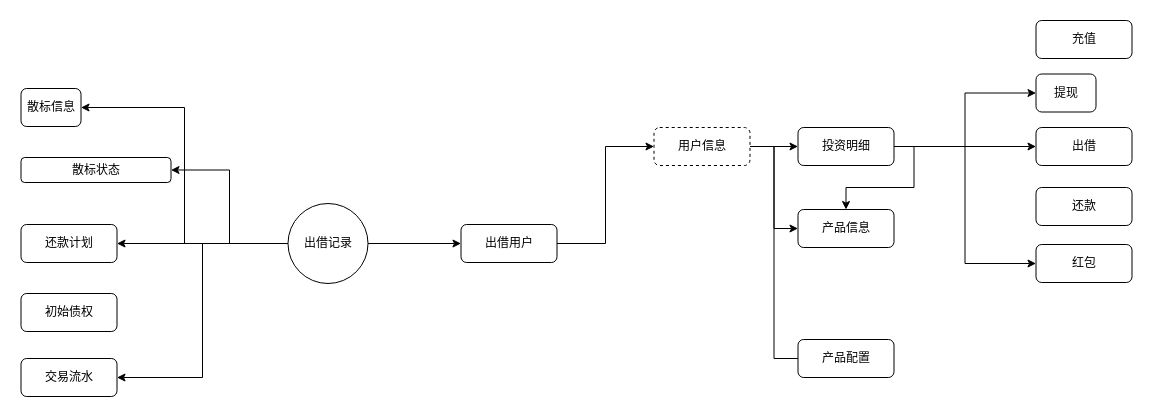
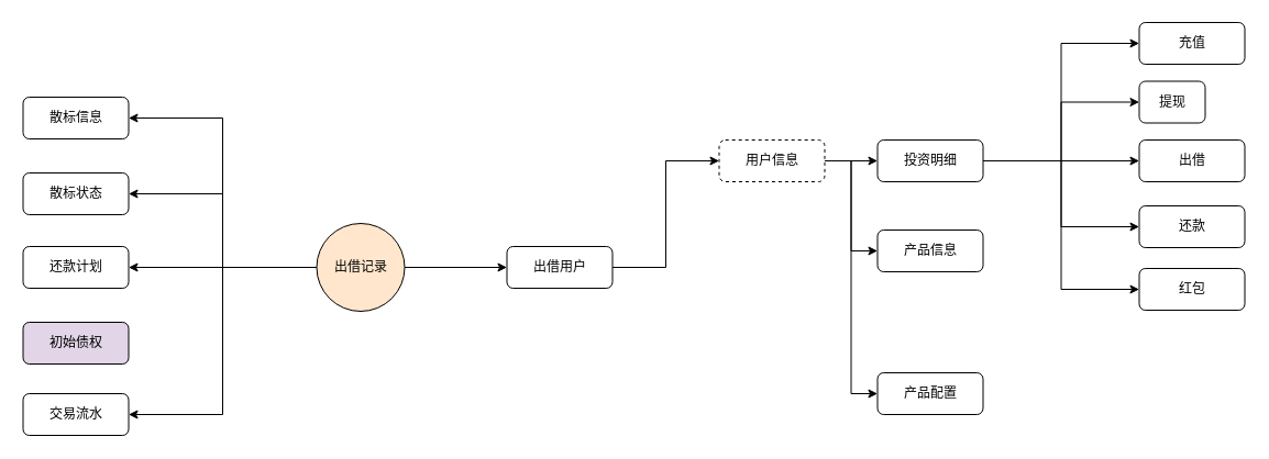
+ <mxCell id="2" style="edgeStyle=orthogonalEdgeStyle;rounded=0;orthogonalLoop=1;jettySize=auto;html=1;exitX=1;exitY=0.5;exitDx=0;exitDy=0;entryX=0;entryY=0.5;entryDx=0;entryDy=0;" parent="1" source="20" target="10" edge="1"><mxGeometry relative="1" as="geometry" /></mxCell>
- <mxCell id="14" value="散标信息" style="rounded=1;whiteSpace=wrap;html=1;" parent="1" vertex="1"><mxGeometry x="20.5" y="88" width="60" height="38" as="geometry" /></mxCell>
+ <mxCell id="14" value="散标信息" style="rounded=1;whiteSpace=wrap;html=1;" parent="1" vertex="1"><mxGeometry x="20.5" y="88" width="96" height="38" as="geometry" /></mxCell>
- <mxCell id="15" value="散标状态" style="rounded=1;whiteSpace=wrap;html=1;" parent="1" vertex="1"><mxGeometry x="20.5" y="157" width="150" height="25" as="geometry" /></mxCell>
+ <mxCell id="15" value="散标状态" style="rounded=1;whiteSpace=wrap;html=1;" parent="1" vertex="1"><mxGeometry x="20.5" y="157" width="96" height="38" as="geometry" /></mxCell>
- <mxCell id="18" style="edgeStyle=orthogonalEdgeStyle;rounded=0;orthogonalLoop=1;jettySize=auto;html=1;exitX=1;exitY=0.5;exitDx=0;exitDy=0;" edge="1" parent="1" source="20" target="28"><mxGeometry relative="1" as="geometry" /></mxCell>
+ <mxCell id="18" style="edgeStyle=orthogonalEdgeStyle;rounded=0;orthogonalLoop=1;jettySize=auto;html=1;exitX=1;exitY=0.5;exitDx=0;exitDy=0;entryX=0;entryY=0.5;entryDx=0;entryDy=0;" edge="1" parent="1" source="20" target="22"><mxGeometry relative="1" as="geometry" /></mxCell>
- <mxCell id="9" value="出借记录" style="ellipse;whiteSpace=wrap;html=1;aspect=fixed;" parent="1" vertex="1"><mxGeometry x="287.5" y="203" width="80" height="80" as="geometry" /></mxCell>
+ <mxCell id="9" value="出借记录" style="ellipse;whiteSpace=wrap;html=1;aspect=fixed;fillColor=#ffe6cc;" parent="1" vertex="1"><mxGeometry x="287.5" y="203" width="80" height="80" as="geometry" /></mxCell>
- <mxCell id="30" value="初始债权" style="rounded=1;whiteSpace=wrap;html=1;" vertex="1" parent="1"><mxGeometry x="20.5" y="293" width="96" height="38" as="geometry" /></mxCell>
+ <mxCell id="30" value="初始债权" style="rounded=1;whiteSpace=wrap;html=1;fillColor=#e1d5e7;" vertex="1" parent="1"><mxGeometry x="20.5" y="293" width="96" height="38" as="geometry" /></mxCell>
- <mxCell id="25" style="edgeStyle=orthogonalEdgeStyle;rounded=0;orthogonalLoop=1;jettySize=auto;html=1;exitX=1;exitY=0.5;exitDx=0;exitDy=0;entryX=0;entryY=0.5;entryDx=0;entryDy=0;endArrow=none;" edge="1" parent="1" source="26" target="29"><mxGeometry relative="1" as="geometry" /></mxCell>
+ <mxCell id="25" style="edgeStyle=orthogonalEdgeStyle;rounded=0;orthogonalLoop=1;jettySize=auto;html=1;exitX=1;exitY=0.5;exitDx=0;exitDy=0;entryX=0;entryY=0.5;entryDx=0;entryDy=0;" edge="1" parent="1" source="26" target="29"><mxGeometry relative="1" as="geometry" /></mxCell>
